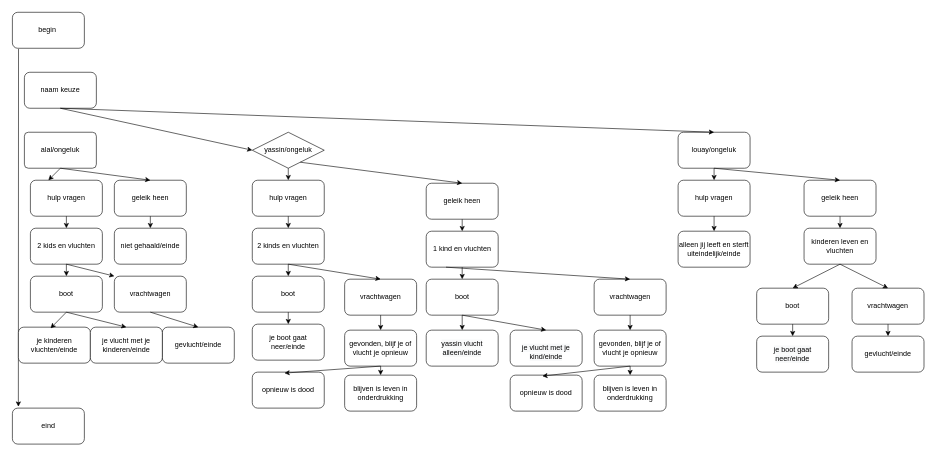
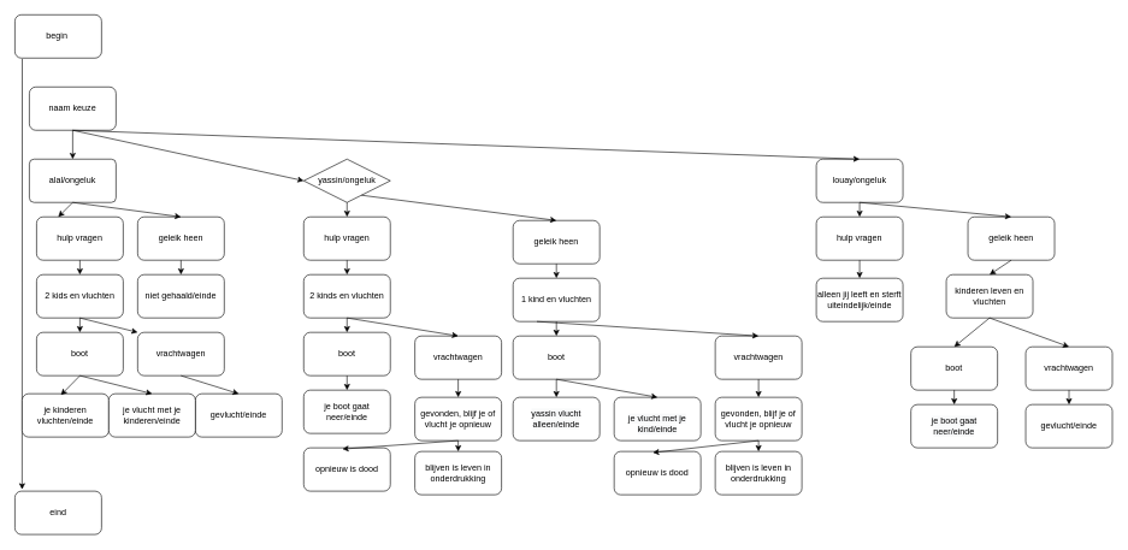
+ <mxCell id="13" value="" style="endArrow=classic;html=1;exitX=0.5;exitY=1;exitDx=0;exitDy=0;entryX=0.5;entryY=0;entryDx=0;entryDy=0;" edge="1" parent="1" source="3" target="4"><mxGeometry width="50" height="50" relative="1" as="geometry"><mxPoint x="420" y="370" as="sourcePoint" /><mxPoint x="470" y="320" as="targetPoint" /></mxGeometry></mxCell>
- <mxCell id="68" value="kinderen leven en vluchten" style="rounded=1;whiteSpace=wrap;html=1;" vertex="1" parent="1"><mxGeometry x="1340" y="380" width="120" height="60" as="geometry" /></mxCell>
+ <mxCell id="68" value="kinderen leven en vluchten" style="rounded=1;whiteSpace=wrap;html=1;" vertex="1" parent="1"><mxGeometry x="1310" y="380" width="120" height="60" as="geometry" /></mxCell>
